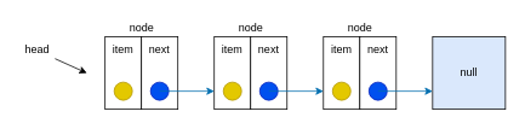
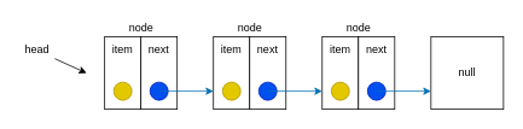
- <mxCell id="20" value="null" style="rounded=0;whiteSpace=wrap;html=1;fillColor=#dae8fc;" parent="1" vertex="1"><mxGeometry x="475" y="40" width="80" height="80" as="geometry" /></mxCell>
+ <mxCell id="20" value="null" style="rounded=0;whiteSpace=wrap;html=1;" parent="1" vertex="1"><mxGeometry x="475" y="40" width="80" height="80" as="geometry" /></mxCell>
